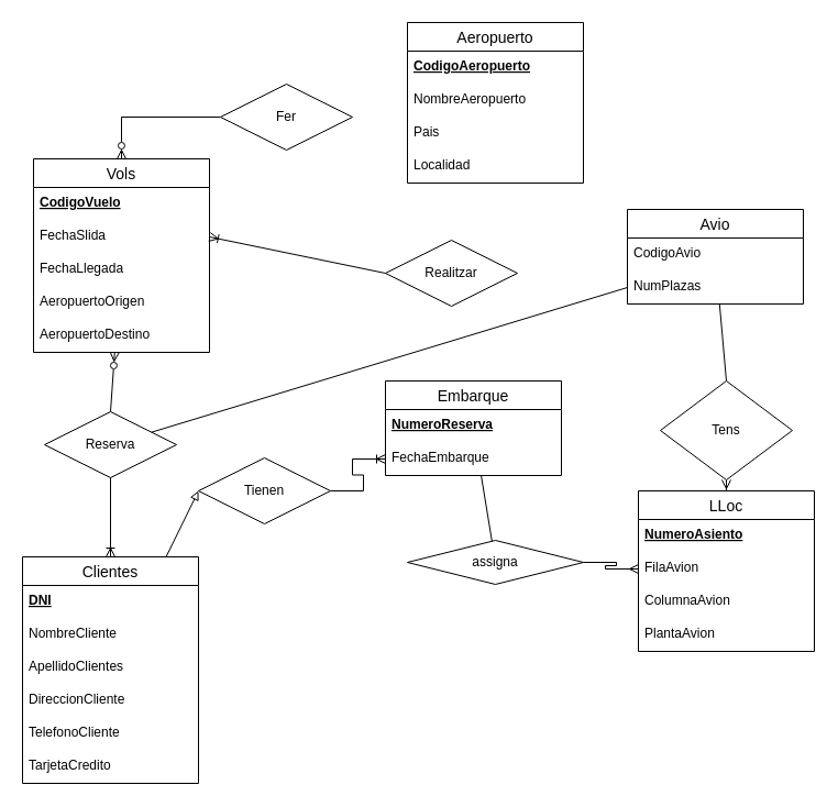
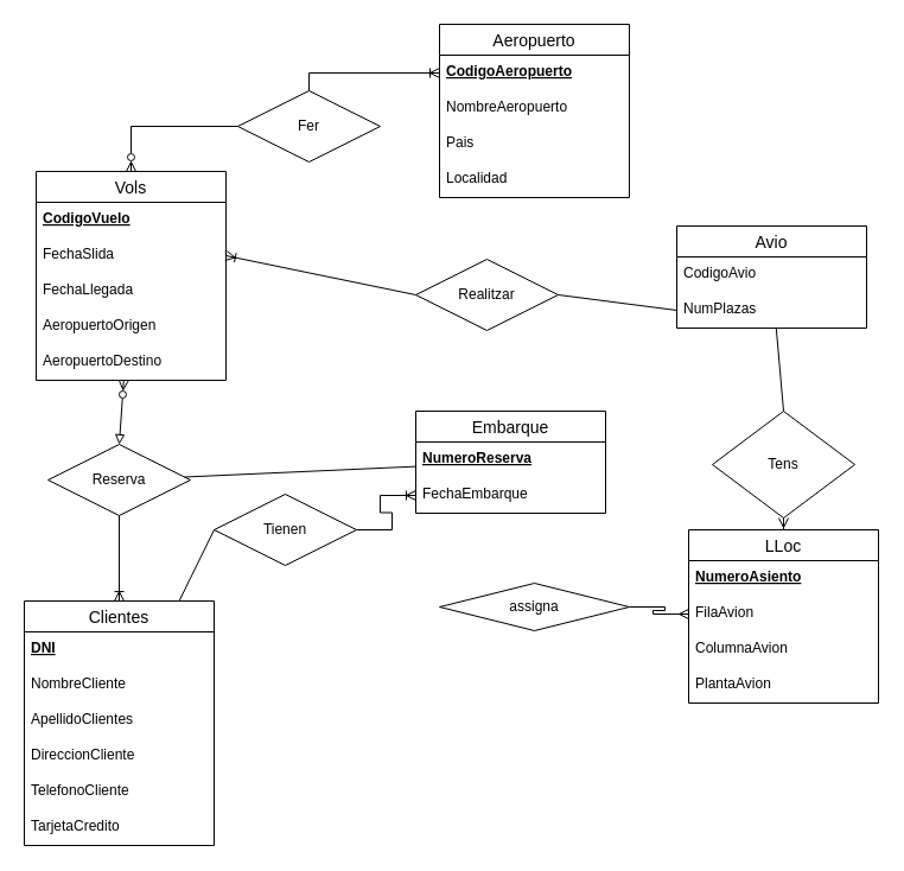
+ <mxCell id="39" value="" style="edgeStyle=orthogonalEdgeStyle;fontSize=12;html=1;endArrow=none;endFill=0;rounded=0;exitX=0;exitY=0.5;exitDx=0;exitDy=0;entryX=0.5;entryY=0;entryDx=0;entryDy=0;startArrow=ERoneToMany;startFill=0;" edge="1" parent="1" source="34" target="32"><mxGeometry width="100" height="100" relative="1" as="geometry"><mxPoint x="320" y="66" as="sourcePoint" /><mxPoint x="420" as="targetPoint" y="-34" /></mxGeometry></mxCell>
- <mxCell id="47" value="" style="fontSize=12;html=1;endArrow=none;rounded=0;exitX=0;exitY=0.5;exitDx=0;exitDy=0;endFill=0;" edge="1" parent="1" source="30" target="3"><mxGeometry width="100" height="100" relative="1" as="geometry"><mxPoint x="560" y="206" as="sourcePoint" /><mxPoint x="660" y="106" as="targetPoint" /></mxGeometry></mxCell>
+ <mxCell id="47" value="" style="fontSize=12;html=1;endArrow=none;rounded=0;exitX=0;exitY=0.5;exitDx=0;exitDy=0;entryX=1;entryY=0.5;entryDx=0;entryDy=0;endFill=0;" edge="1" parent="1" source="30" target="27"><mxGeometry width="100" height="100" relative="1" as="geometry"><mxPoint x="560" y="206" as="sourcePoint" /><mxPoint x="660" y="106" as="targetPoint" /></mxGeometry></mxCell>
- <mxCell id="40" value="" style="fontSize=12;html=1;endArrow=none;endFill=0;rounded=0;entryX=0.5;entryY=0;entryDx=0;entryDy=0;startArrow=ERzeroToMany;startFill=0;" edge="1" parent="1" source="4" target="3"><mxGeometry width="100" height="100" relative="1" as="geometry"><mxPoint x="210" y="286" as="sourcePoint" /><mxPoint x="310" y="186" as="targetPoint" /></mxGeometry></mxCell>
+ <mxCell id="40" value="" style="fontSize=12;html=1;endArrow=block;endFill=0;rounded=0;entryX=0.5;entryY=0;entryDx=0;entryDy=0;startArrow=ERzeroToMany;startFill=0;" edge="1" parent="1" source="4" target="3"><mxGeometry width="100" height="100" relative="1" as="geometry"><mxPoint x="210" y="286" as="sourcePoint" /><mxPoint x="310" y="186" as="targetPoint" /></mxGeometry></mxCell>
- <mxCell id="41" value="" style="fontSize=12;html=1;endArrow=block;rounded=0;entryX=0;entryY=0.5;entryDx=0;entryDy=0;endFill=0;" edge="1" parent="1" target="17" source="10"><mxGeometry width="100" height="100" relative="1" as="geometry"><mxPoint x="180" y="416" as="sourcePoint" /><mxPoint x="280" y="316" as="targetPoint" /></mxGeometry></mxCell>
+ <mxCell id="41" value="" style="fontSize=12;html=1;endArrow=none;rounded=0;entryX=0;entryY=0.5;entryDx=0;entryDy=0;endFill=0;" edge="1" parent="1" target="17" source="10"><mxGeometry width="100" height="100" relative="1" as="geometry"><mxPoint x="180" y="416" as="sourcePoint" /><mxPoint x="280" y="316" as="targetPoint" /></mxGeometry></mxCell>
- <mxCell id="43" value="" style="fontSize=12;html=1;endArrow=none;rounded=0;endFill=0;" edge="1" parent="1" source="19" target="2"><mxGeometry width="100" height="100" relative="1" as="geometry"><mxPoint x="434" y="462.24" as="sourcePoint" /><mxPoint x="430" y="486" as="targetPoint" /></mxGeometry></mxCell>
+ <mxCell id="43" value="" style="fontSize=12;html=1;endArrow=none;rounded=0;endFill=0;" edge="1" parent="1" source="19" target="3"><mxGeometry width="100" height="100" relative="1" as="geometry"><mxPoint x="434" y="462.24" as="sourcePoint" /><mxPoint x="430" y="486" as="targetPoint" /></mxGeometry></mxCell>
